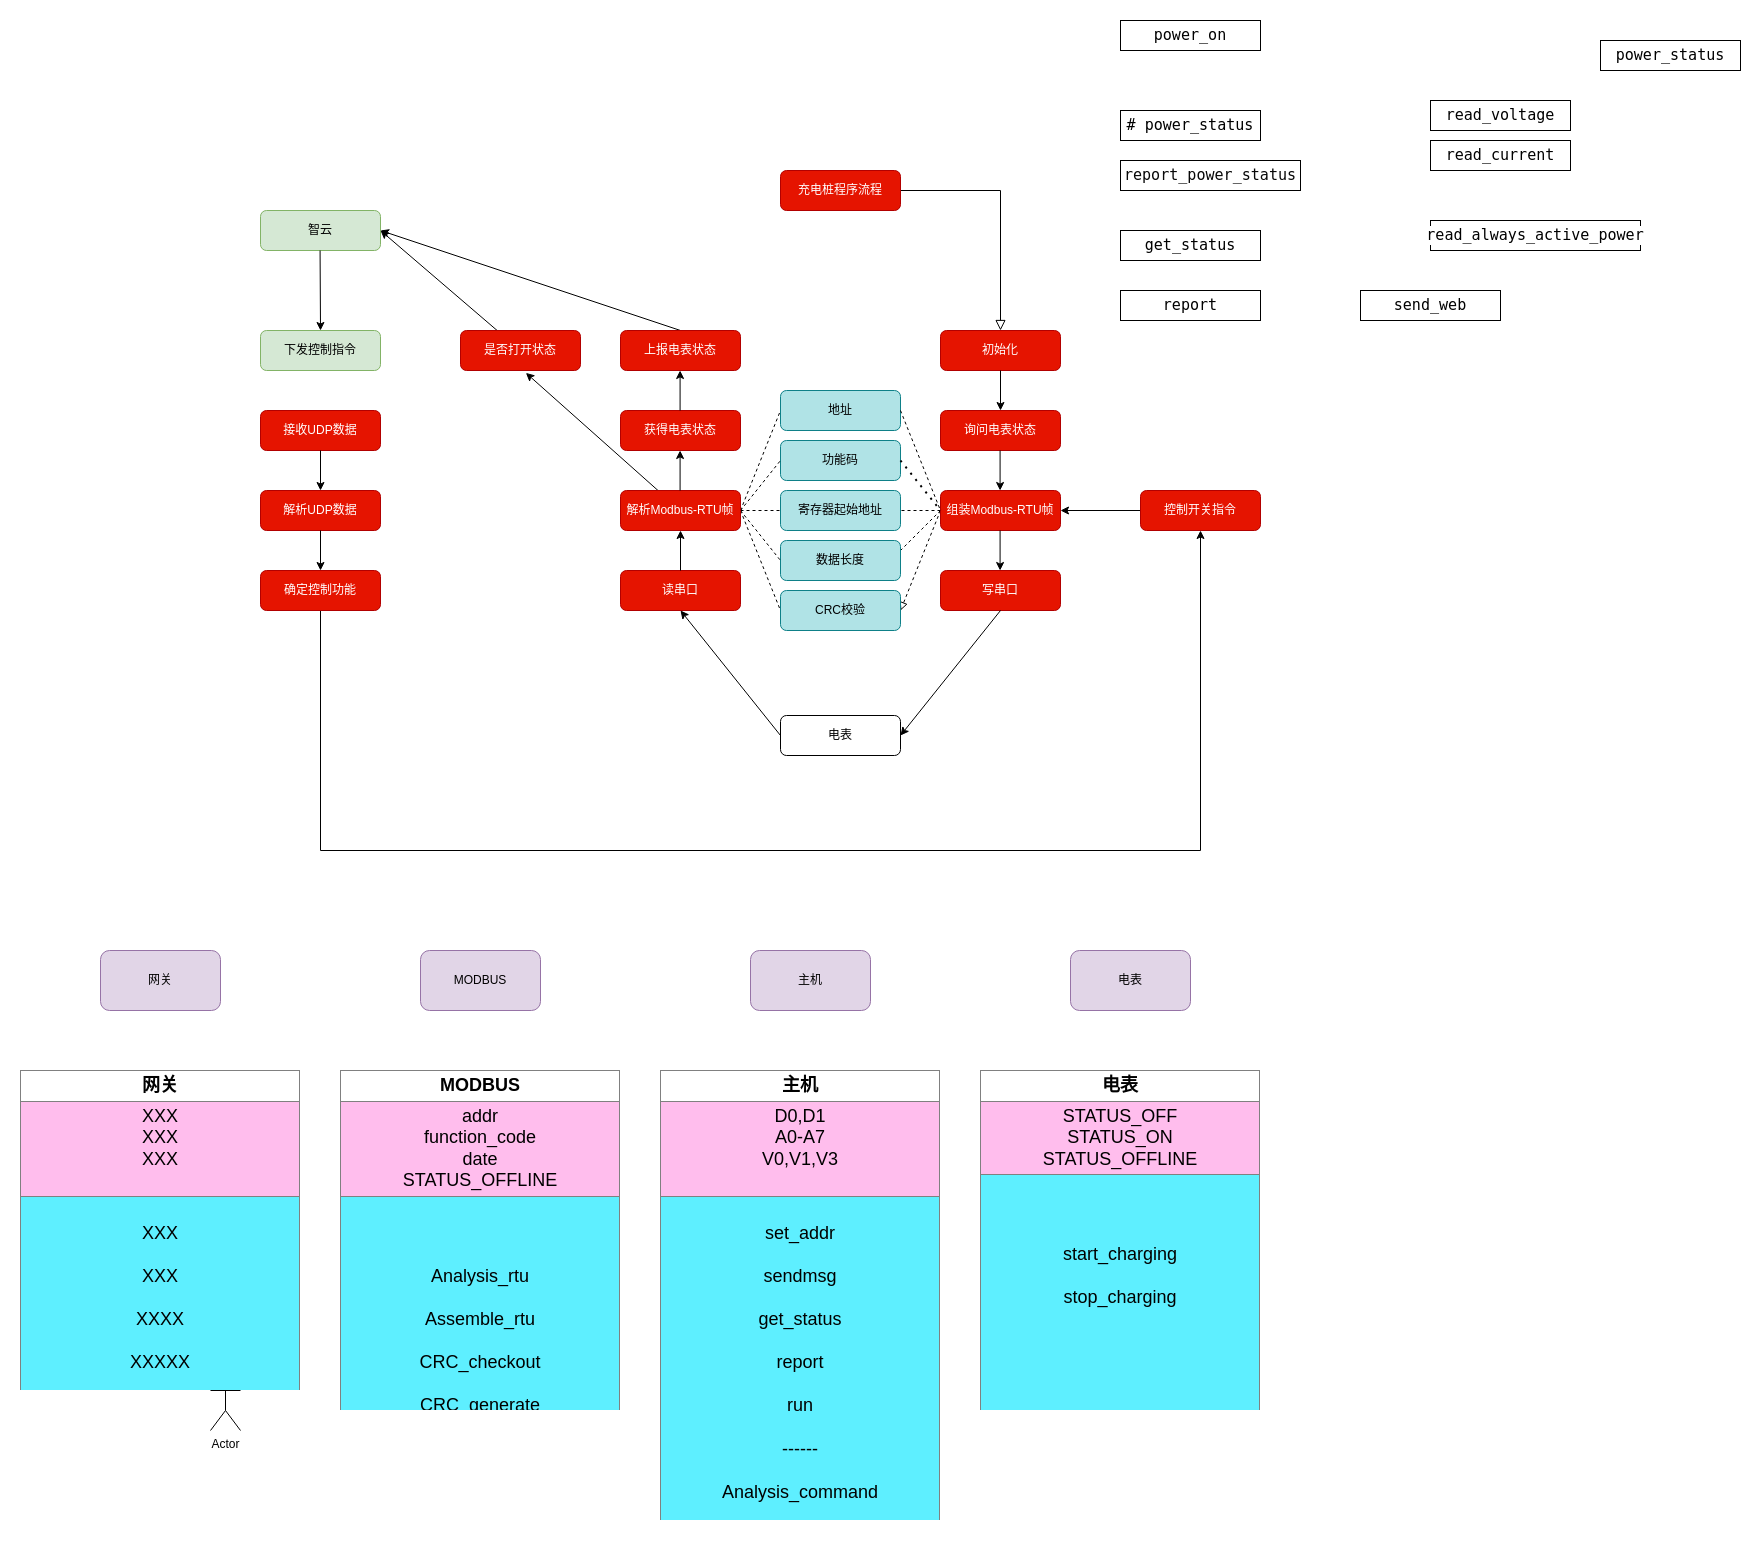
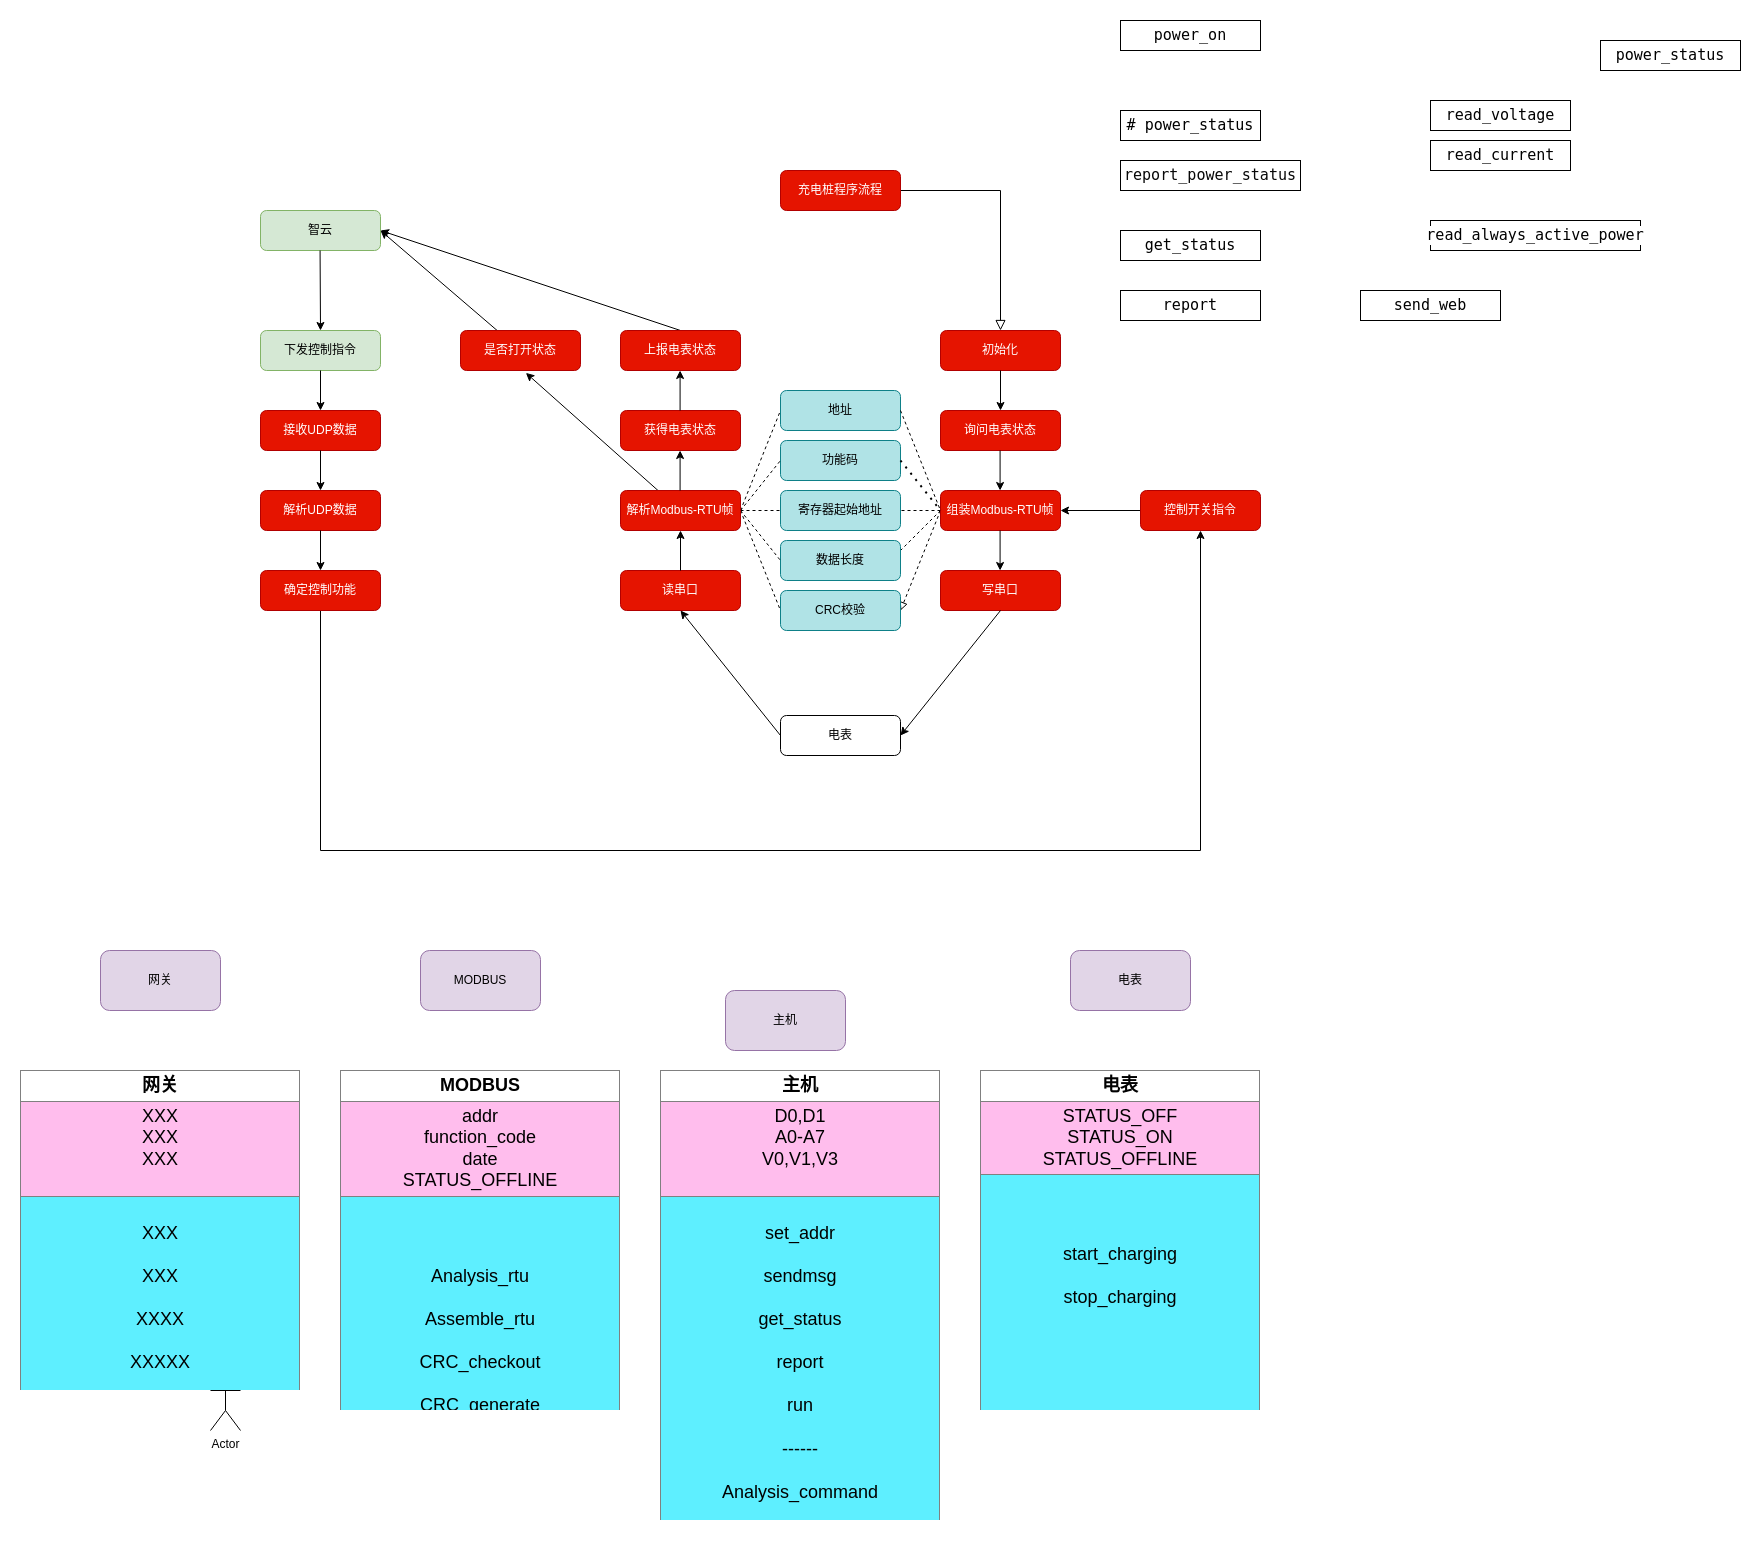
+ <mxCell id="40" value="" style="endArrow=classic;html=1;rounded=0;exitX=0.5;exitY=1;exitDx=0;exitDy=0;entryX=0.5;entryY=0;entryDx=0;entryDy=0;" parent="1" source="28" target="29" edge="1"><mxGeometry width="50" height="50" relative="1" as="geometry"><mxPoint x="900" y="430" as="sourcePoint" /><mxPoint x="900" y="470" as="targetPoint" /></mxGeometry></mxCell>
- <mxCell id="54" value="主机" style="rounded=1;whiteSpace=wrap;html=1;fillColor=#e1d5e7;strokeColor=#9673a6;" parent="1" vertex="1"><mxGeometry x="750" y="950" width="120" height="60" as="geometry" /></mxCell>
+ <mxCell id="54" value="主机" style="rounded=1;whiteSpace=wrap;html=1;fillColor=#e1d5e7;strokeColor=#9673a6;" parent="1" vertex="1"><mxGeometry x="725" y="990" width="120" height="60" as="geometry" /></mxCell>
